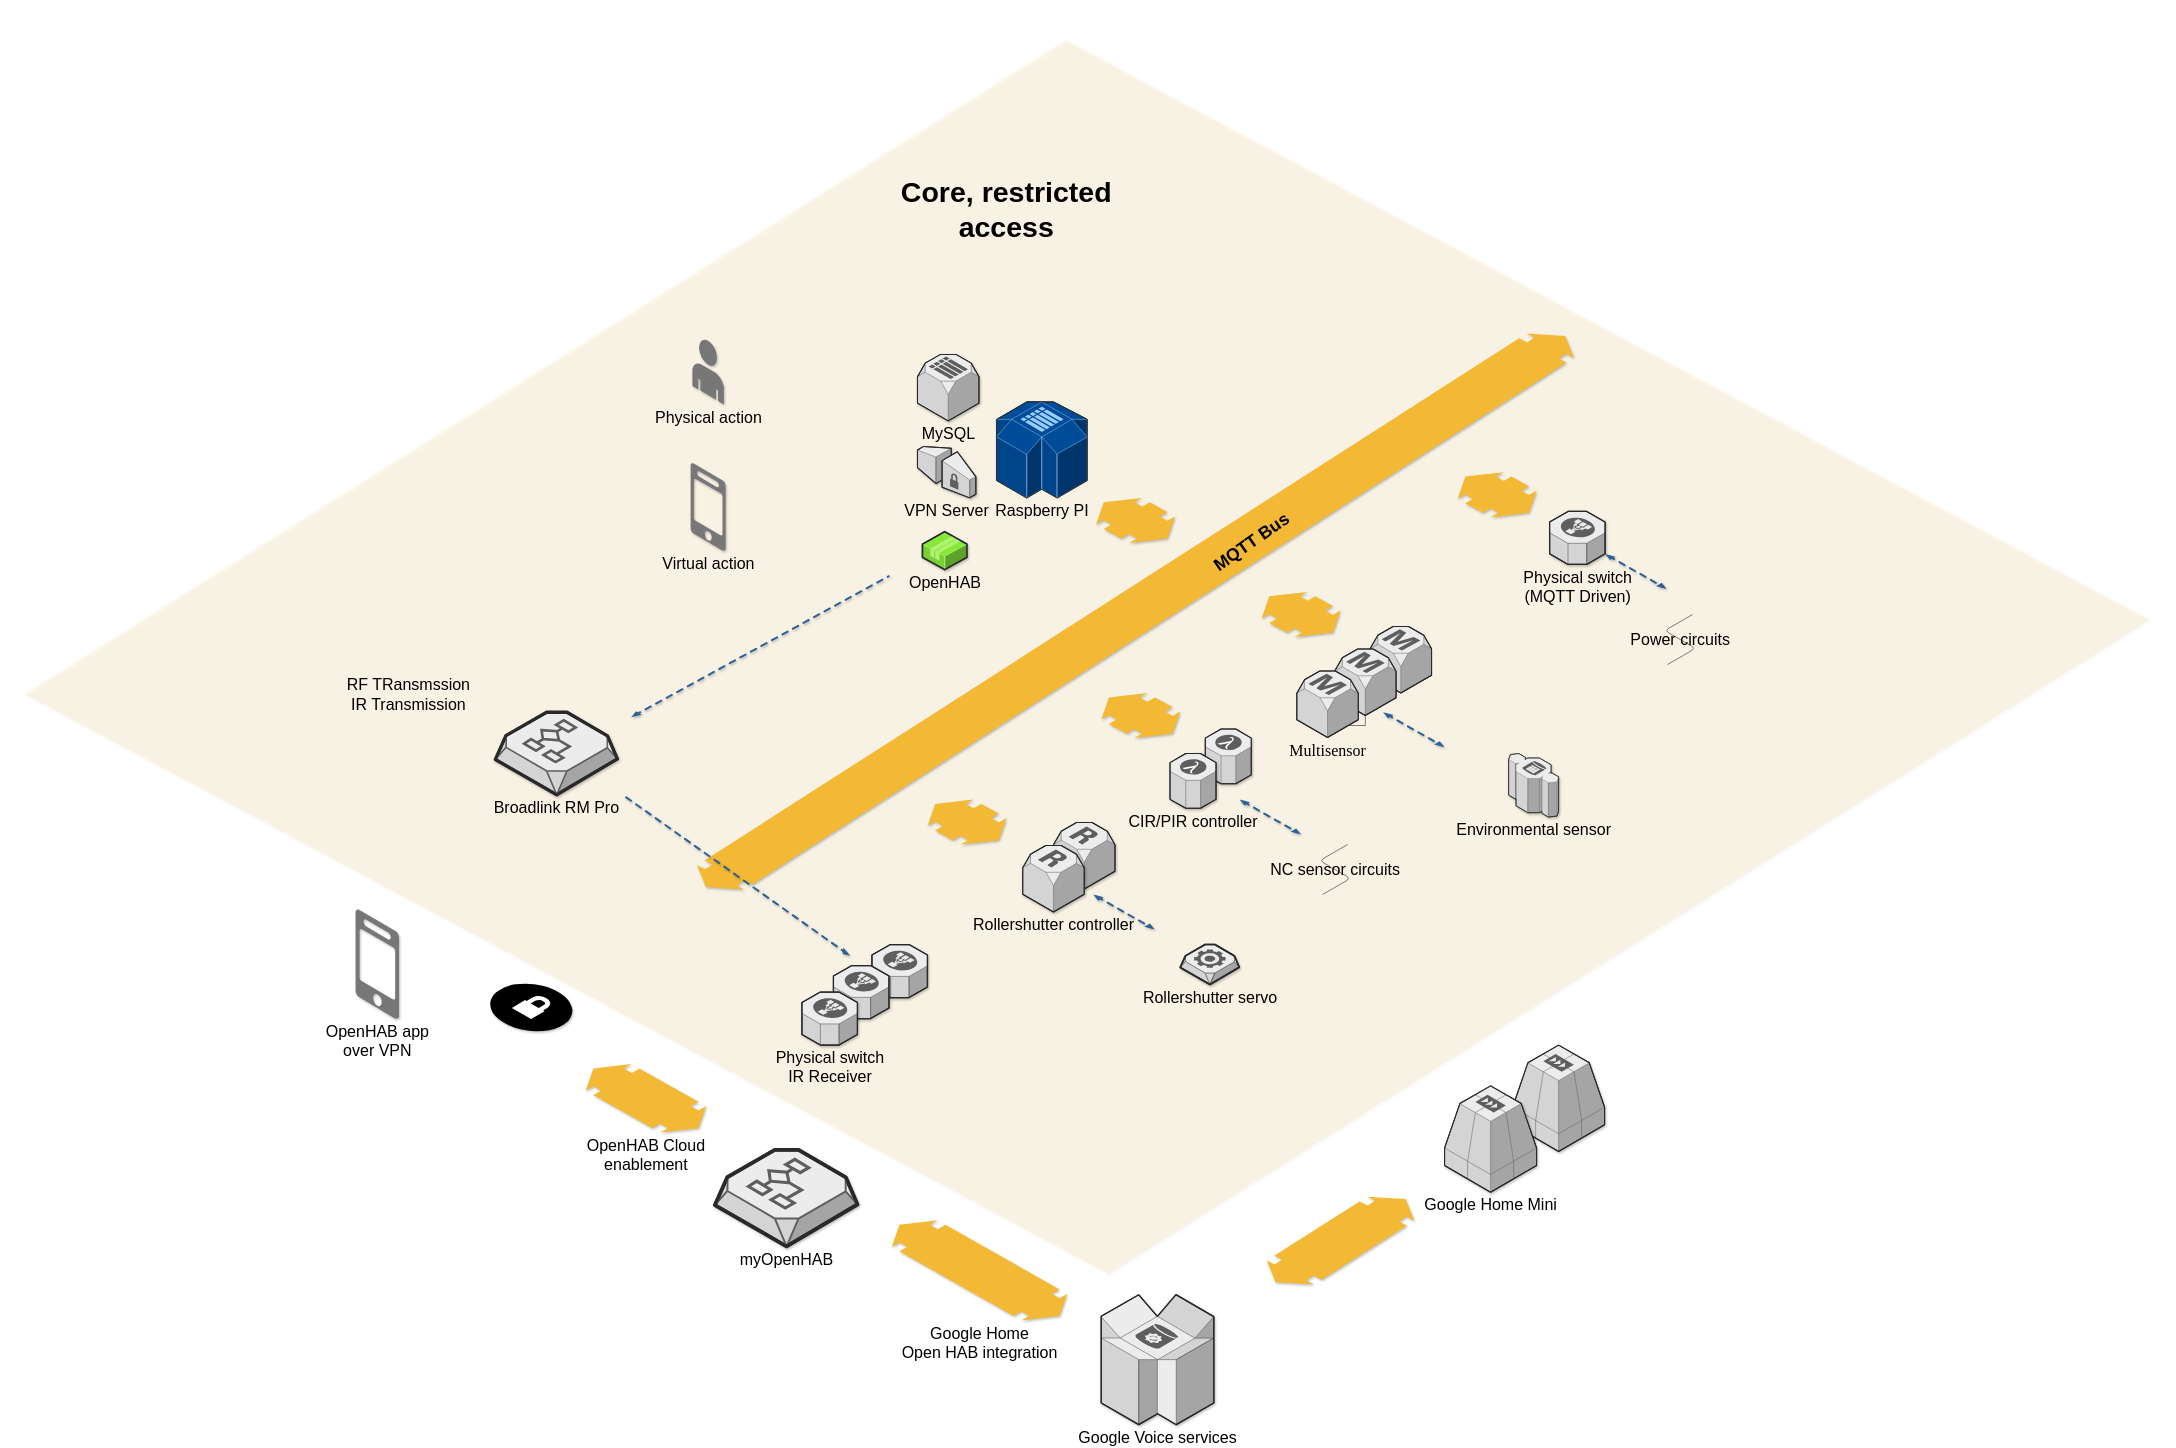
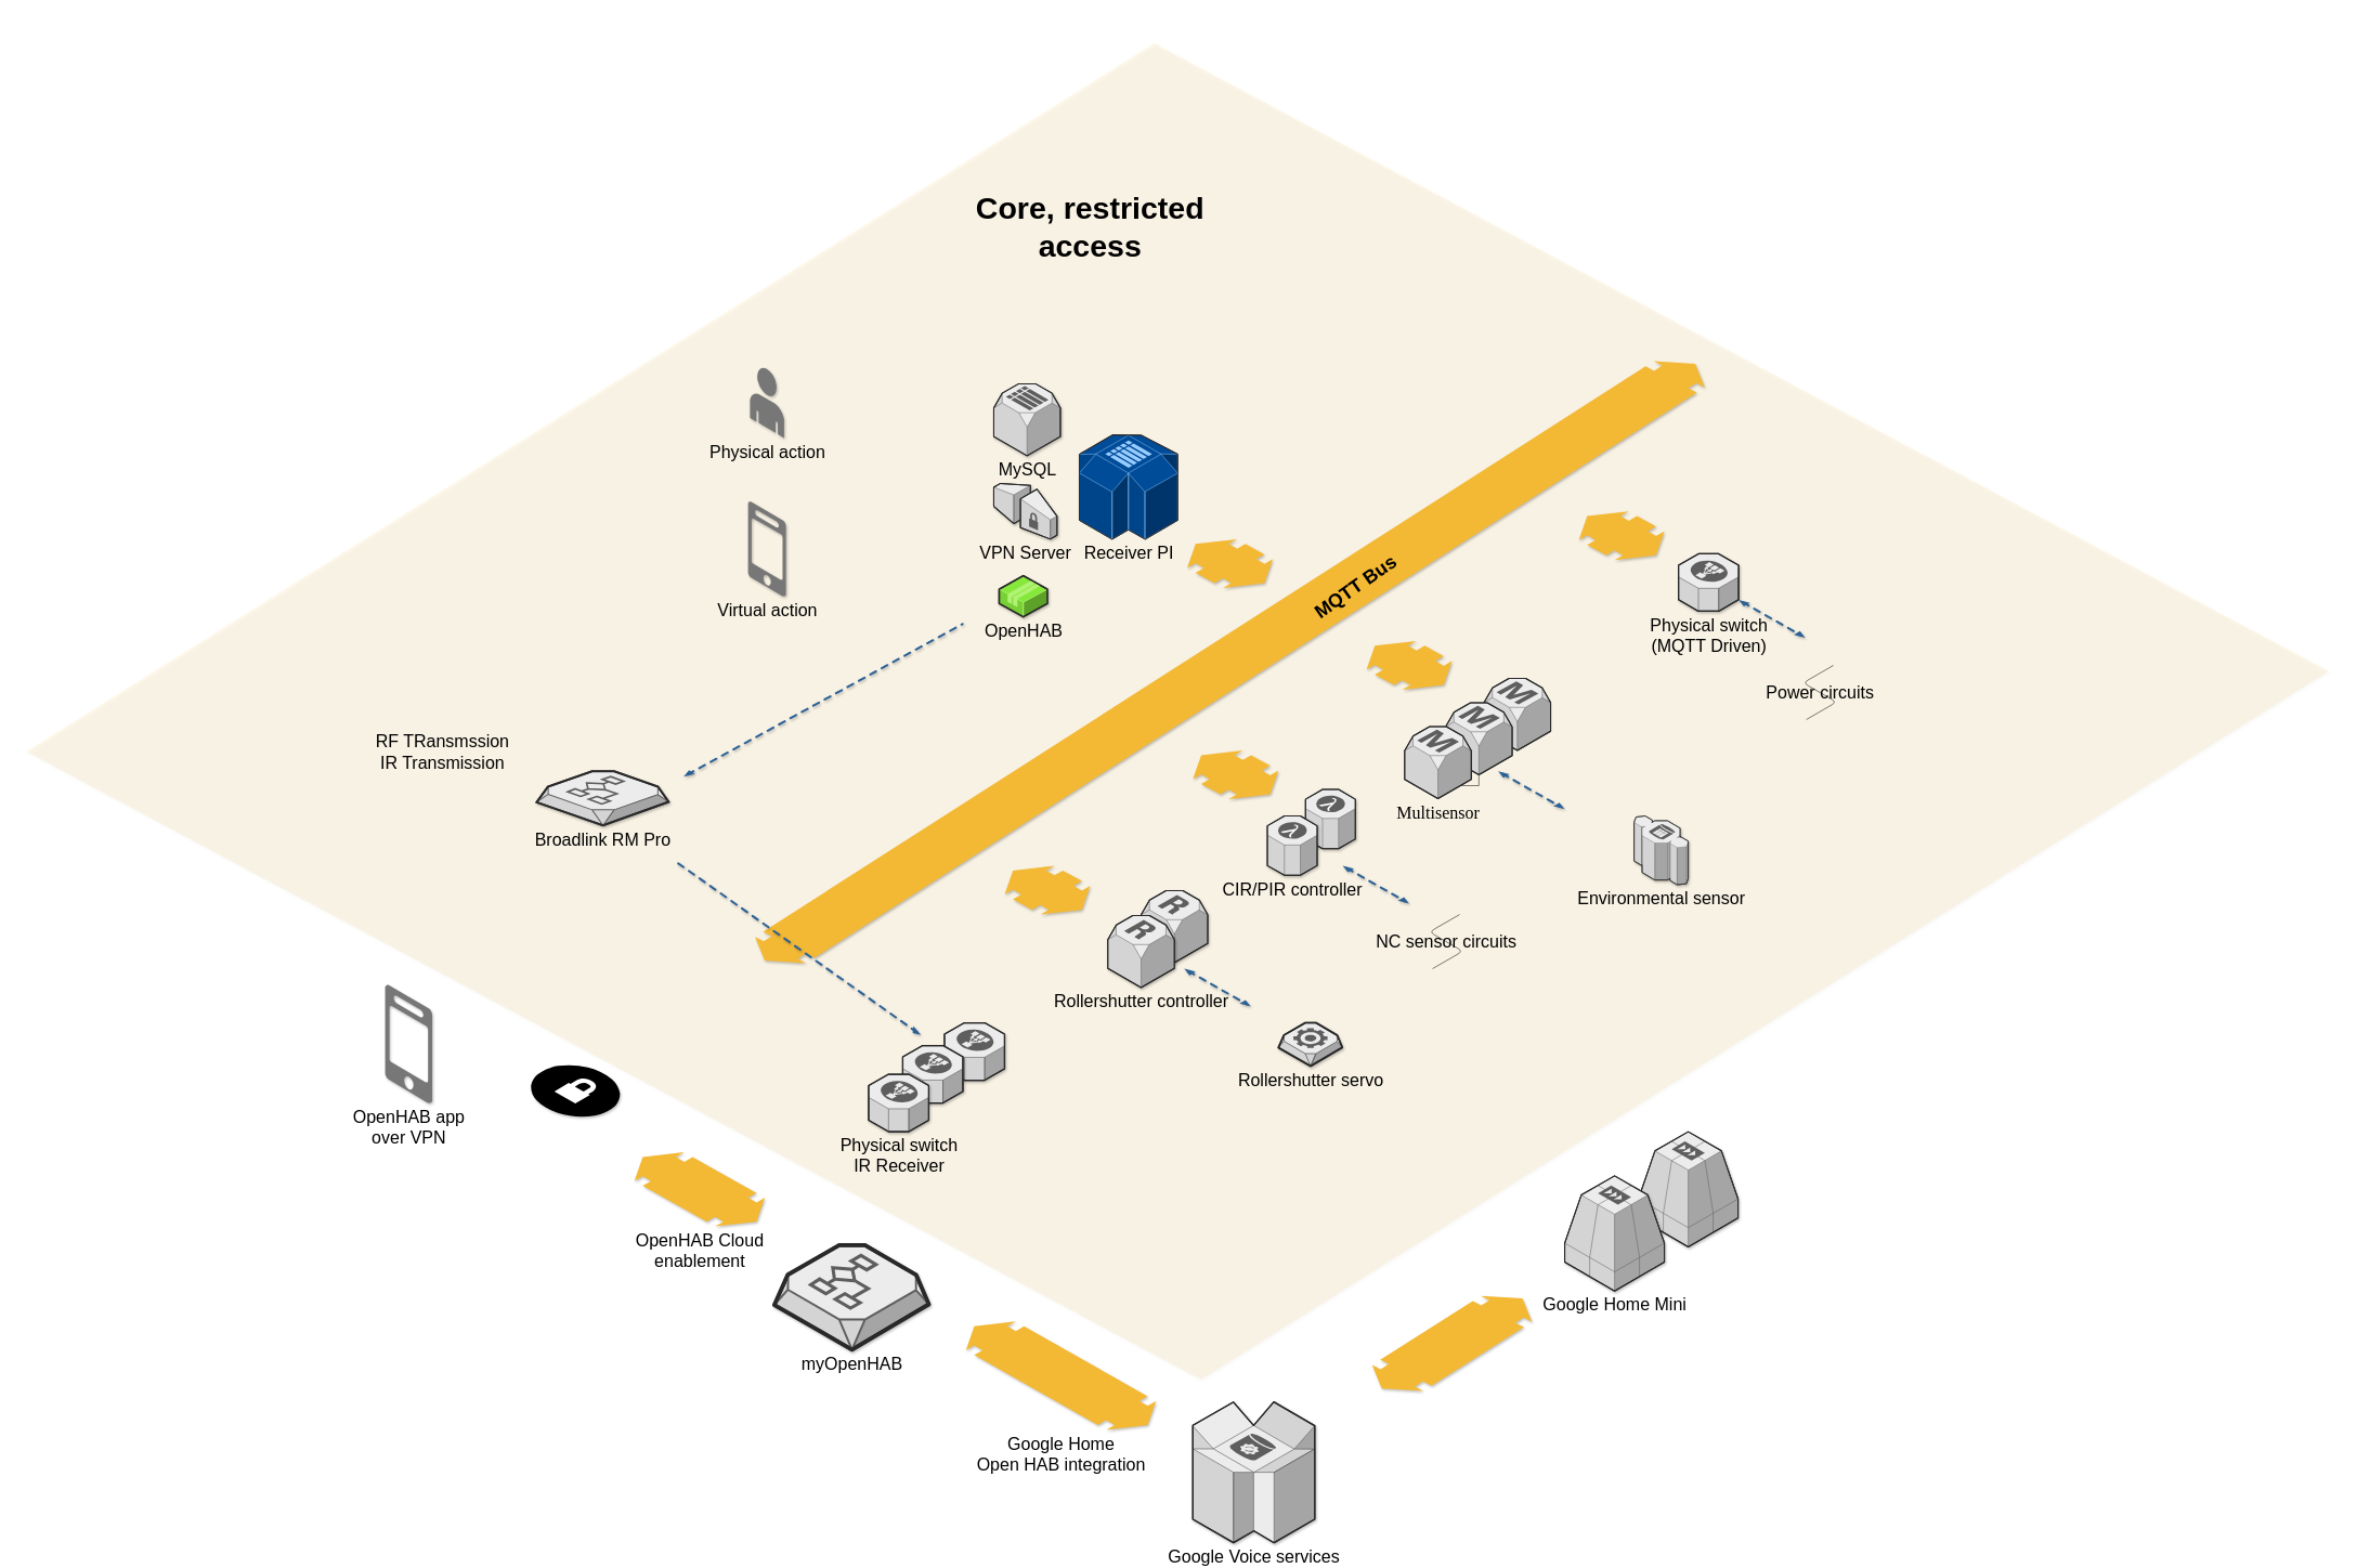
- <mxCell id="4" value="Raspberry PI" style="verticalLabelPosition=bottom;html=1;verticalAlign=top;strokeWidth=1;dashed=0;shape=mxgraph.aws3d.simpleDb2;fillColor=#004C99;strokeColor=#99CCFF;aspect=fixed;rounded=1;shadow=0;comic=0;fontSize=32;fontColor=#000000;" parent="1" vertex="1"><mxGeometry x="1966" y="744.5" width="181.5" height="192.6" as="geometry" /></mxCell>
+ <mxCell id="4" value="Receiver PI" style="verticalLabelPosition=bottom;html=1;verticalAlign=top;strokeWidth=1;dashed=0;shape=mxgraph.aws3d.simpleDb2;fillColor=#004C99;strokeColor=#99CCFF;aspect=fixed;rounded=1;shadow=0;comic=0;fontSize=32;fontColor=#000000;" parent="1" vertex="1"><mxGeometry x="1966" y="744.5" width="181.5" height="192.6" as="geometry" /></mxCell>
- <mxCell id="28" value="Broadlink RM Pro" style="verticalLabelPosition=bottom;html=1;verticalAlign=top;strokeWidth=1;align=center;outlineConnect=0;dashed=0;outlineConnect=0;shape=mxgraph.aws3d.decider;fillColor=#ECECEC;strokeColor=#5E5E5E;aspect=fixed;shadow=1;labelBackgroundColor=#FFFFFFF;fontSize=32;fontColor=#000000;" parent="1" vertex="1"><mxGeometry x="964" y="1365.5" width="244" height="165" as="geometry" /></mxCell>
+ <mxCell id="28" value="Broadlink RM Pro" style="verticalLabelPosition=bottom;html=1;verticalAlign=top;strokeWidth=1;align=center;outlineConnect=0;dashed=0;outlineConnect=0;shape=mxgraph.aws3d.decider;fillColor=#ECECEC;strokeColor=#5E5E5E;aspect=fixed;shadow=1;labelBackgroundColor=#FFFFFFF;fontSize=32;fontColor=#000000;" parent="1" vertex="1"><mxGeometry x="964" y="1365.5" width="244" height="100" as="geometry" /></mxCell>
